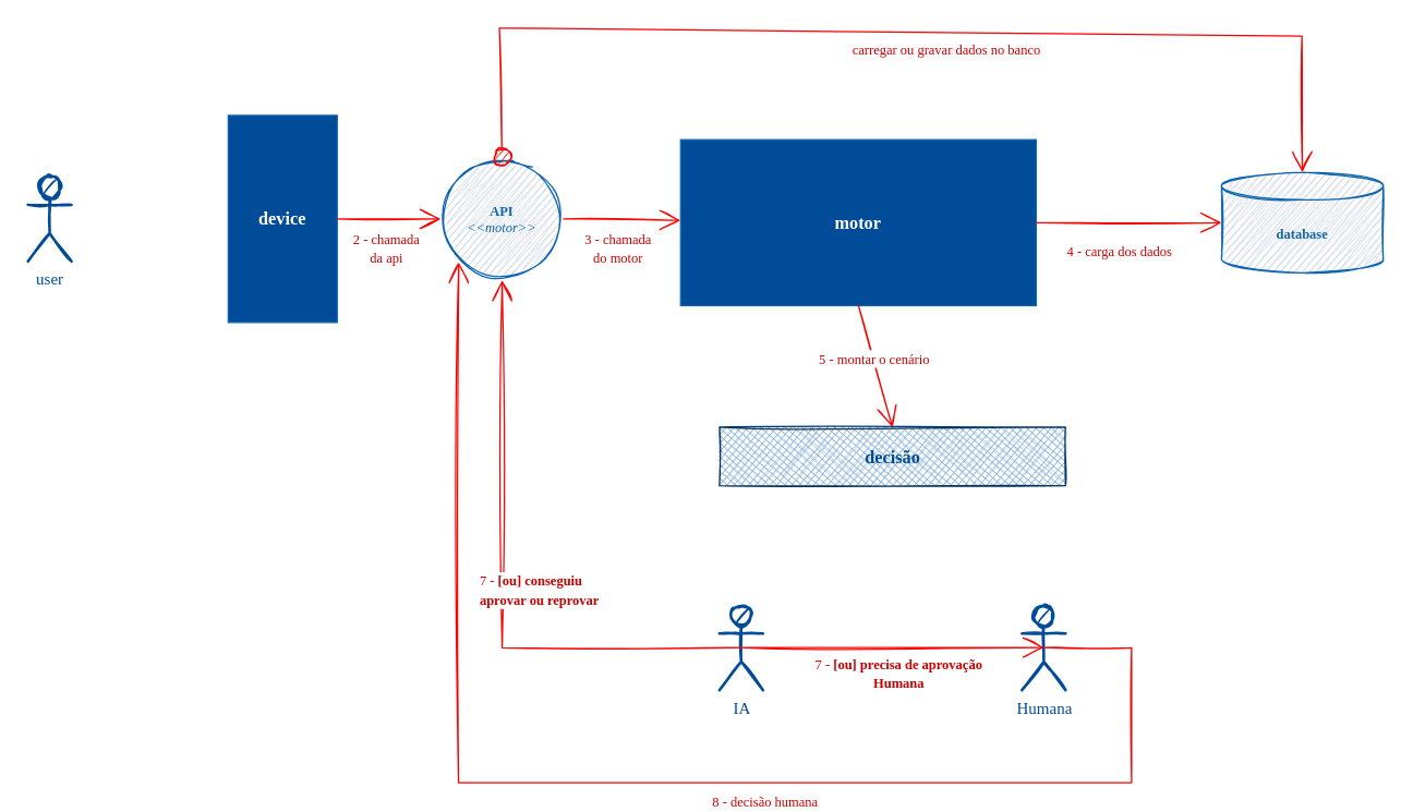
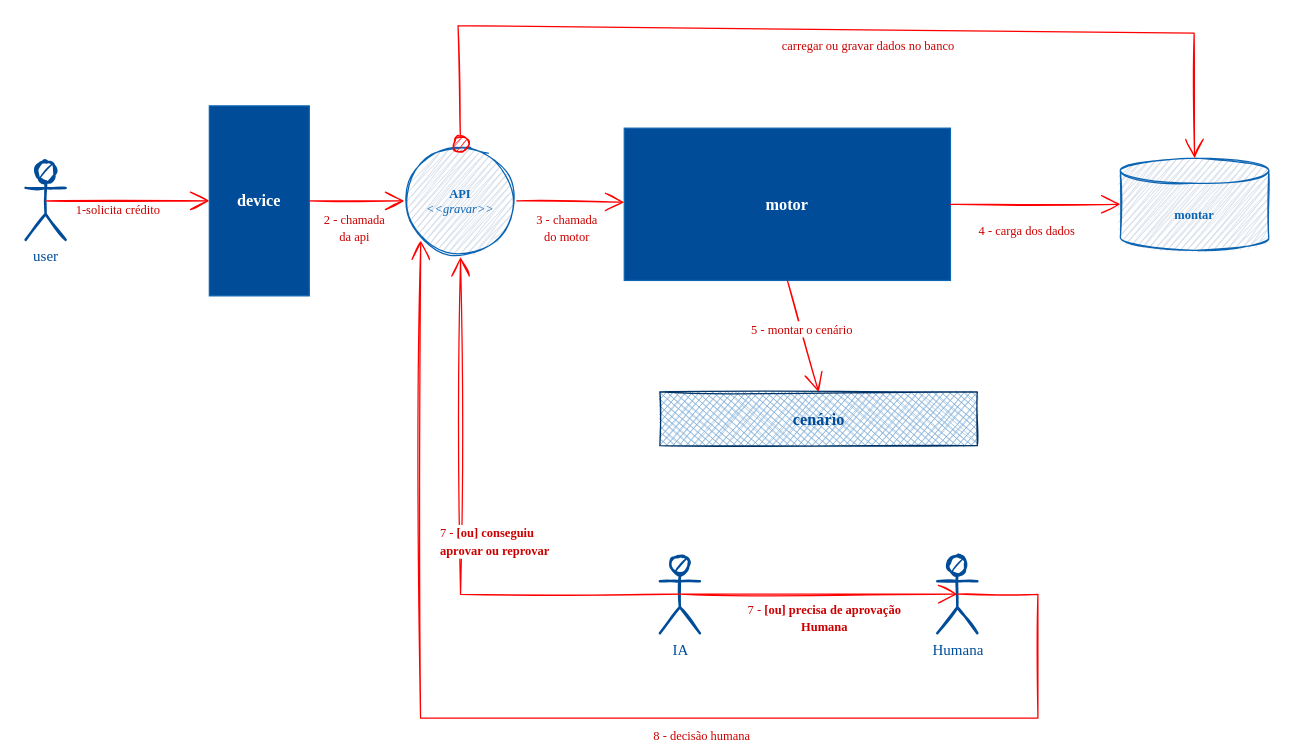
+ <mxCell id="10" value="" style="endArrow=open;html=1;rounded=0;fontFamily=Comic Sans MS;fontSize=12;fontColor=#330066;endFill=0;endSize=13;startSize=13;strokeWidth=1;entryX=0;entryY=0.5;entryDx=0;entryDy=0;strokeColor=#FF0000;exitX=0.5;exitY=0.5;exitDx=0;exitDy=0;sketch=1;exitPerimeter=0;" edge="1" parent="1" source="2" target="3"><mxGeometry width="50" height="50" relative="1" as="geometry"><mxPoint x="346.63" y="243" as="sourcePoint" /><mxPoint x="64" y="371.31" as="targetPoint" /><Array as="points" /></mxGeometry></mxCell>
+ <mxCell id="11" value="&lt;font style=&quot;color: rgb(204, 0, 0); font-size: 10px;&quot;&gt;1-solicita crédito&amp;nbsp;&lt;/font&gt;" style="edgeLabel;html=1;align=center;verticalAlign=middle;resizable=0;points=[];sketch=1;hachureGap=4;jiggle=2;curveFitting=1;fontFamily=Architects Daughter;fontSource=https%3A%2F%2Ffonts.googleapis.com%2Fcss%3Ffamily%3DArchitects%2BDaughter;labelBackgroundColor=none;" vertex="1" connectable="0" parent="10"><mxGeometry x="-0.139" y="1" relative="1" as="geometry"><mxPoint x="2" y="7" as="offset" /></mxGeometry></mxCell>
- <mxCell id="4" value="&lt;span style=&quot;font-size: 10px&quot;&gt;API&lt;br&gt;&lt;i style=&quot;font-weight: normal;&quot;&gt;&amp;lt;&amp;lt;motor&amp;gt;&amp;gt;&lt;/i&gt;&lt;/span&gt;" style="ellipse;whiteSpace=wrap;html=1;fontFamily=Comic Sans MS;fontSize=10;fontColor=#0C65B3;align=center;strokeColor=#0C65B3;fillColor=#D3DCE8;sketch=1;gradientColor=#ffffff;strokeWidth=1;fontStyle=1;rounded=0;fillStyle=zigzag;" vertex="1" parent="1"><mxGeometry x="323" y="115.17" width="90" height="90" as="geometry" /></mxCell>
+ <mxCell id="4" value="&lt;span style=&quot;font-size: 10px&quot;&gt;API&lt;br&gt;&lt;i style=&quot;font-weight: normal;&quot;&gt;&amp;lt;&amp;lt;gravar&amp;gt;&amp;gt;&lt;/i&gt;&lt;/span&gt;" style="ellipse;whiteSpace=wrap;html=1;fontFamily=Comic Sans MS;fontSize=10;fontColor=#0C65B3;align=center;strokeColor=#0C65B3;fillColor=#D3DCE8;sketch=1;gradientColor=#ffffff;strokeWidth=1;fontStyle=1;rounded=0;fillStyle=zigzag;" vertex="1" parent="1"><mxGeometry x="323" y="115.17" width="90" height="90" as="geometry" /></mxCell>
- <mxCell id="9" value="&lt;span style=&quot;font-size: 10px&quot;&gt;database&lt;br style=&quot;font-size: 10px&quot;&gt;&lt;/span&gt;" style="shape=cylinder3;whiteSpace=wrap;html=1;boundedLbl=1;backgroundOutline=1;size=10;fontFamily=Comic Sans MS;fontSize=10;fontColor=#0C65B3;align=center;strokeColor=#0C65B3;strokeWidth=1;fillColor=#D3DCE8;gradientColor=#ffffff;sketch=1;fontStyle=1;rounded=0;fillStyle=zigzag;" vertex="1" parent="1"><mxGeometry x="896" y="125.99" width="118.68" height="73.84" as="geometry" /></mxCell>
+ <mxCell id="9" value="&lt;span style=&quot;font-size: 10px&quot;&gt;montar&lt;br style=&quot;font-size: 10px&quot;&gt;&lt;/span&gt;" style="shape=cylinder3;whiteSpace=wrap;html=1;boundedLbl=1;backgroundOutline=1;size=10;fontFamily=Comic Sans MS;fontSize=10;fontColor=#0C65B3;align=center;strokeColor=#0C65B3;strokeWidth=1;fillColor=#D3DCE8;gradientColor=#ffffff;sketch=1;fontStyle=1;rounded=0;fillStyle=zigzag;" vertex="1" parent="1"><mxGeometry x="896" y="125.99" width="118.68" height="73.84" as="geometry" /></mxCell>
- <mxCell id="6" value="&lt;span style=&quot;font-size: 13px;&quot;&gt;decisão&lt;br style=&quot;font-size: 13px;&quot;&gt;&lt;/span&gt;" style="rounded=0;whiteSpace=wrap;html=1;fillColor=#80AFD9;strokeColor=#003366;fontFamily=Comic Sans MS;sketch=1;fontColor=#004C99;gradientColor=#004C99;strokeWidth=1;fontStyle=1;fontSize=13;verticalAlign=middle;align=center;glass=0;fillStyle=cross-hatch;" vertex="1" parent="1"><mxGeometry x="527.5" y="313" width="254" height="43" as="geometry" /></mxCell>
+ <mxCell id="6" value="&lt;span style=&quot;font-size: 13px;&quot;&gt;cenário&lt;br style=&quot;font-size: 13px;&quot;&gt;&lt;/span&gt;" style="rounded=0;whiteSpace=wrap;html=1;fillColor=#80AFD9;strokeColor=#003366;fontFamily=Comic Sans MS;sketch=1;fontColor=#004C99;gradientColor=#004C99;strokeWidth=1;fontStyle=1;fontSize=13;verticalAlign=middle;align=center;glass=0;fillStyle=cross-hatch;" vertex="1" parent="1"><mxGeometry x="527.5" y="313" width="254" height="43" as="geometry" /></mxCell>
